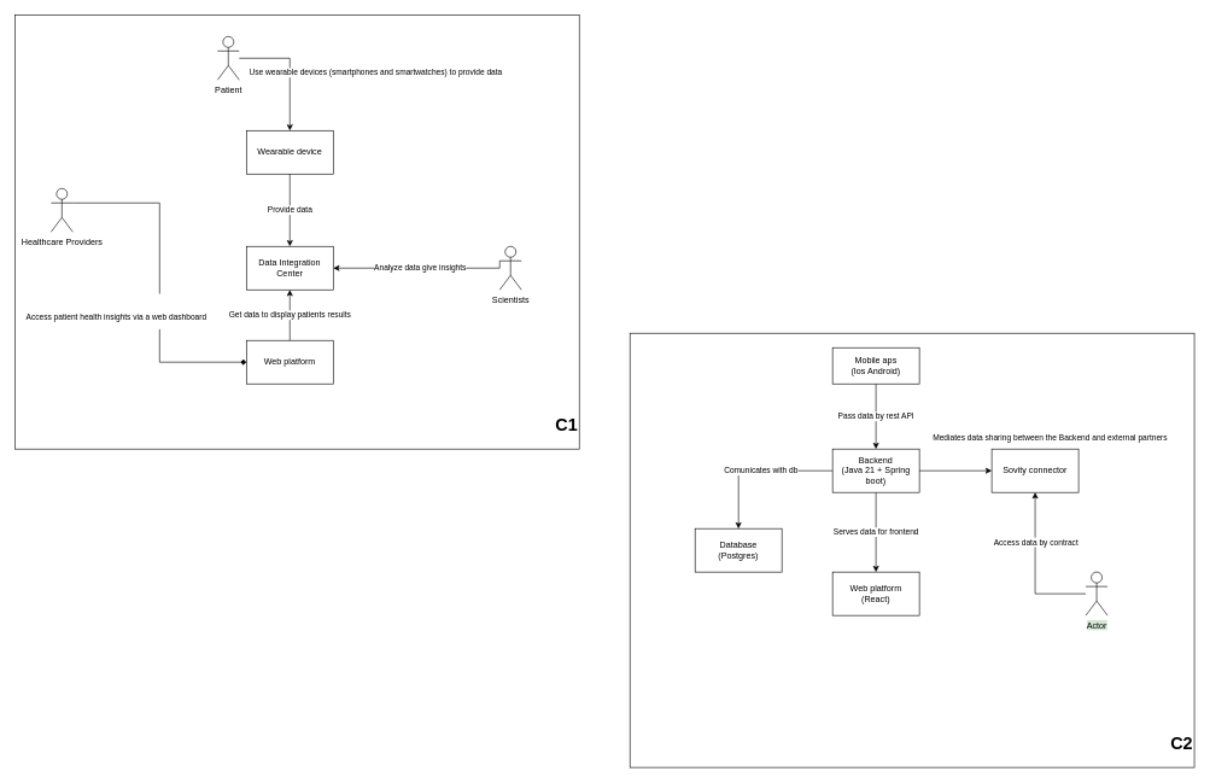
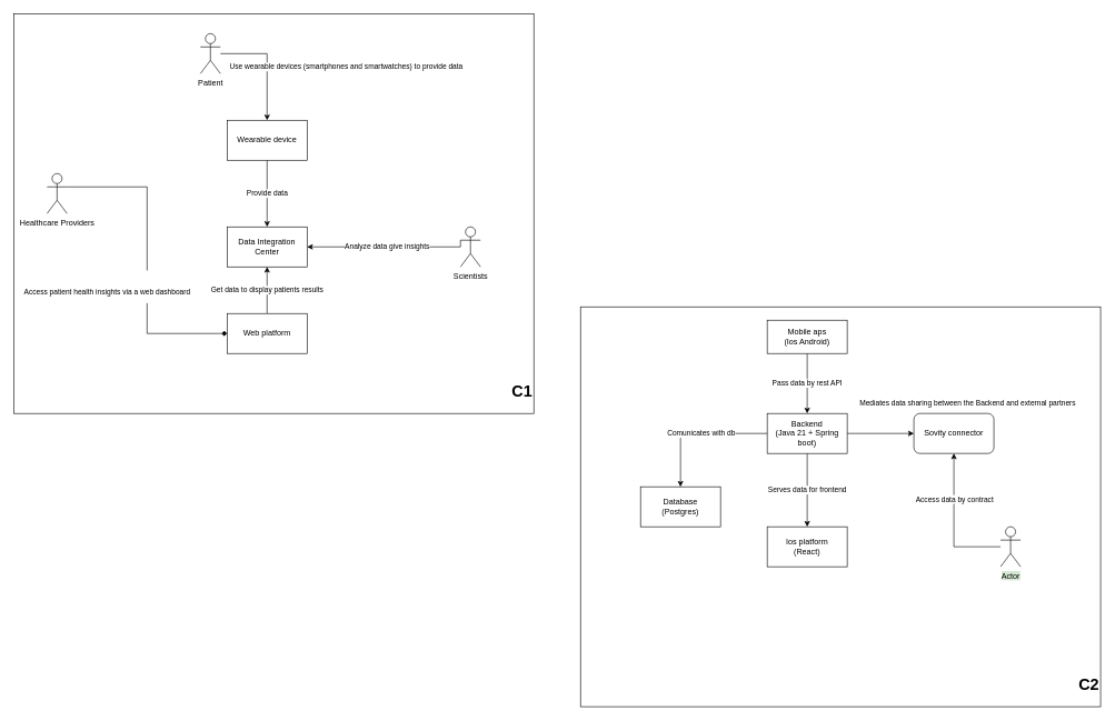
- <mxCell id="23" value="Sovity connector" style="rounded=0;whiteSpace=wrap;html=1;" vertex="1" parent="1"><mxGeometry x="1370" y="620" width="120" height="60" as="geometry" /></mxCell>
+ <mxCell id="23" value="Sovity connector" style="whiteSpace=wrap;html=1;rounded=1;" vertex="1" parent="1"><mxGeometry x="1370" y="620" width="120" height="60" as="geometry" /></mxCell>
- <mxCell id="21" value="Web platform&lt;br&gt;(React)" style="rounded=0;whiteSpace=wrap;html=1;" vertex="1" parent="1"><mxGeometry x="1150" y="790" width="120" height="60" as="geometry" /></mxCell>
+ <mxCell id="21" value="Ios platform&lt;br&gt;(React)" style="rounded=0;whiteSpace=wrap;html=1;" vertex="1" parent="1"><mxGeometry x="1150" y="790" width="120" height="60" as="geometry" /></mxCell>
